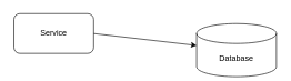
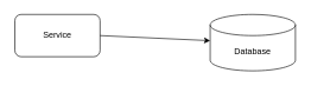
- <mxCell id="3" value="Database" style="shape=cylinder3;whiteSpace=wrap;html=1;boundedLbl=1;backgroundOutline=1;size=15;fontSize=12;" vertex="1" parent="1"><mxGeometry x="295" y="35" width="120" height="80" as="geometry" /></mxCell>
+ <mxCell id="3" value="Database" style="shape=cylinder3;whiteSpace=wrap;html=1;boundedLbl=1;backgroundOutline=1;size=15;fontSize=12;" vertex="1" parent="1"><mxGeometry x="295" y="20" width="120" height="80" as="geometry" /></mxCell>
